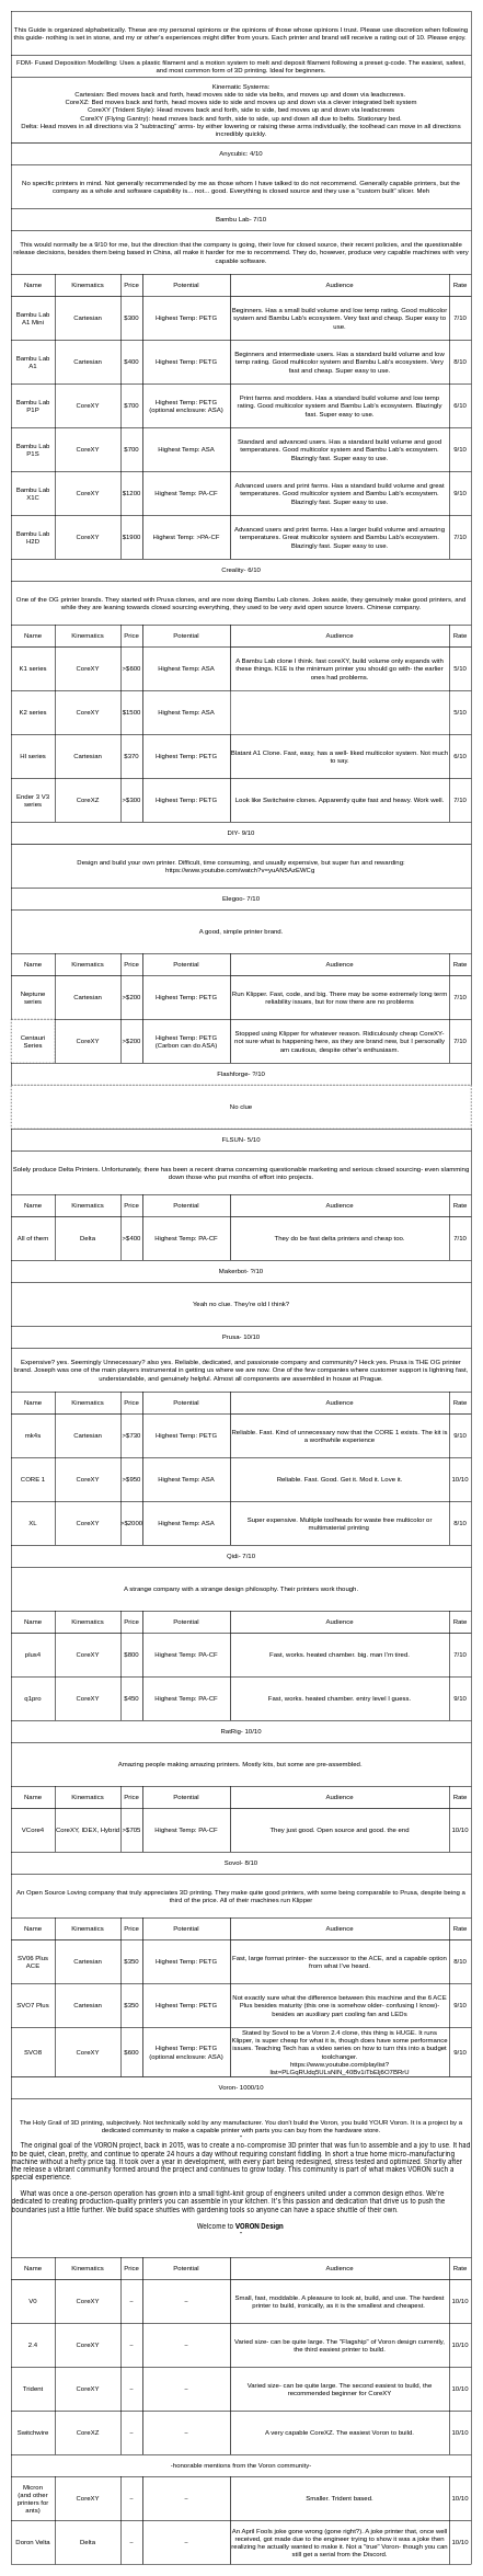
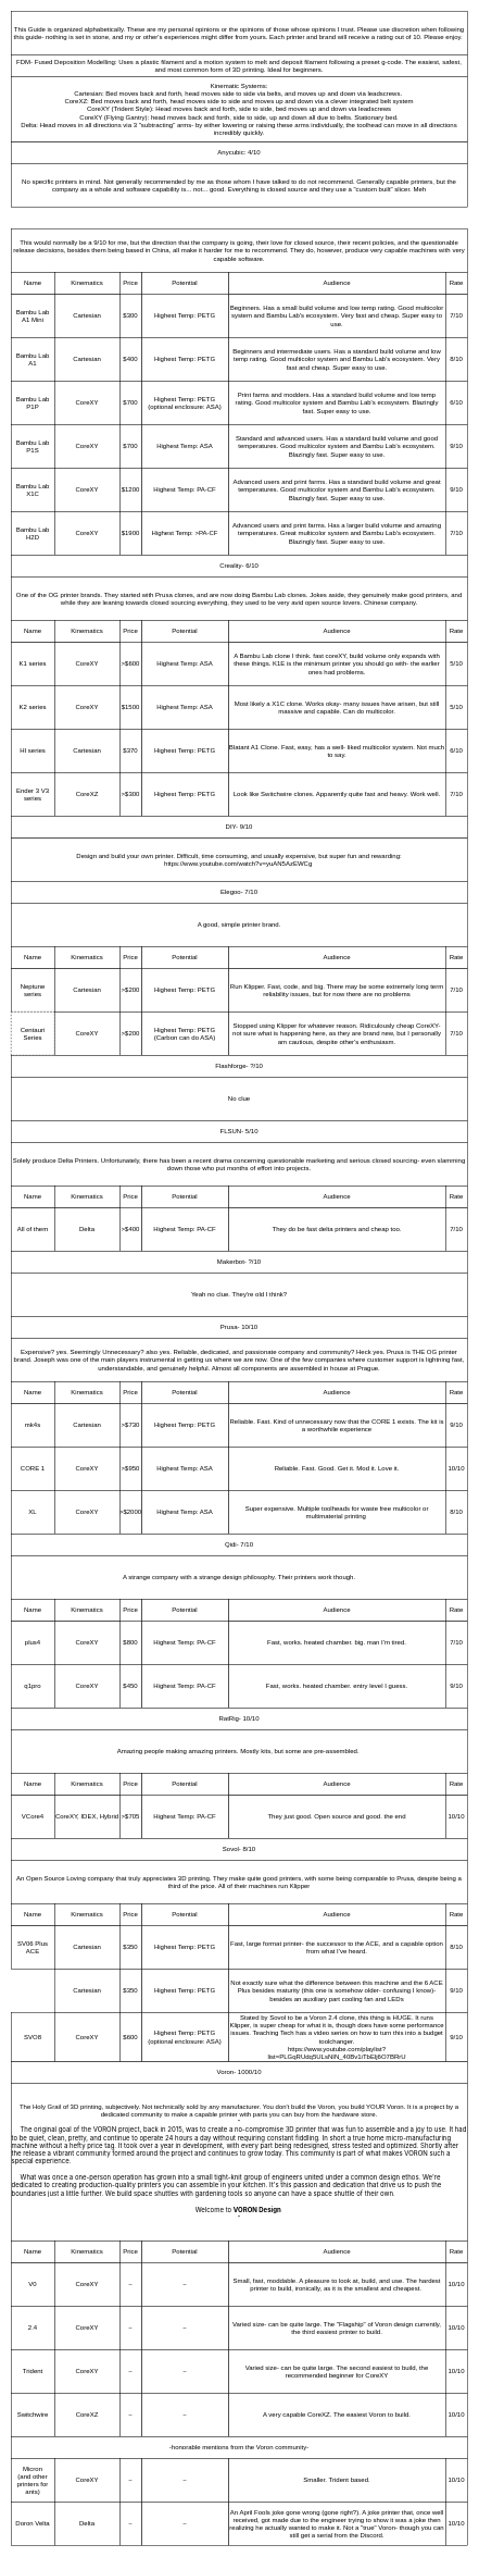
- <mxCell id="6" value="Bambu Lab- 7/10" style="whiteSpace=wrap;html=1;" vertex="1" parent="1"><mxGeometry y="380" width="840" height="40" as="geometry" x="20" /></mxCell>
+ <mxCell id="66" value="Most likely a X1C clone. Works okay- many issues have arisen, but still massive and capable. Can do multicolor." style="whiteSpace=wrap;html=1;" vertex="1" parent="1"><mxGeometry x="420" y="1260" width="400" height="80" as="geometry" /></mxCell>
- <mxCell id="106" value="No clue" style="whiteSpace=wrap;html=1;dashed=1;" vertex="1" parent="1"><mxGeometry y="1980" width="840" height="80" as="geometry" x="20" /></mxCell>
+ <mxCell id="106" value="No clue" style="whiteSpace=wrap;html=1;" vertex="1" parent="1"><mxGeometry y="1980" width="840" height="80" as="geometry" x="20" /></mxCell>
- <mxCell id="242" value="SVO7 Plus" style="whiteSpace=wrap;html=1;" vertex="1" parent="1"><mxGeometry y="3620" width="80" height="80" as="geometry" x="20" /></mxCell>
